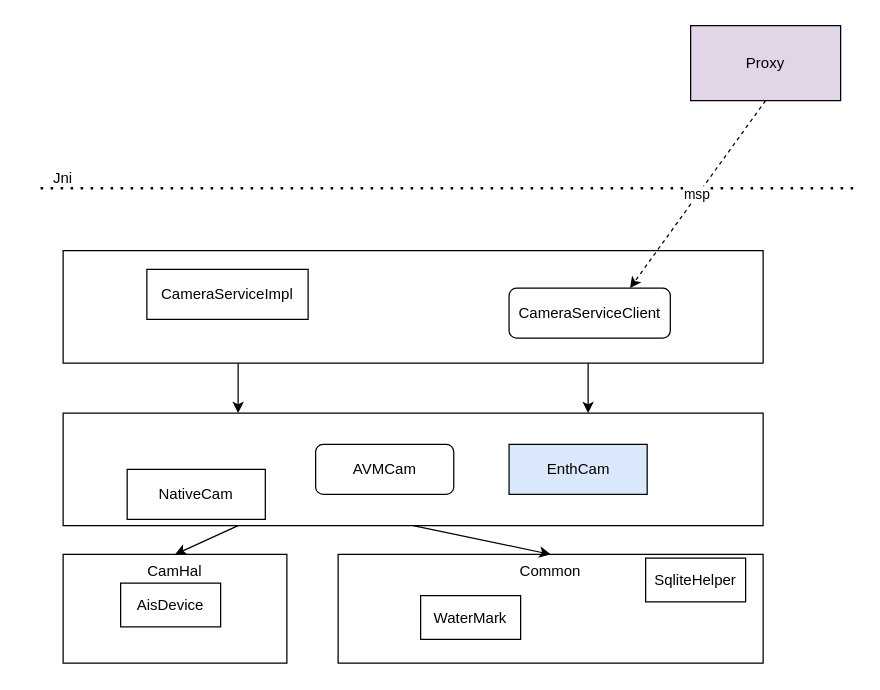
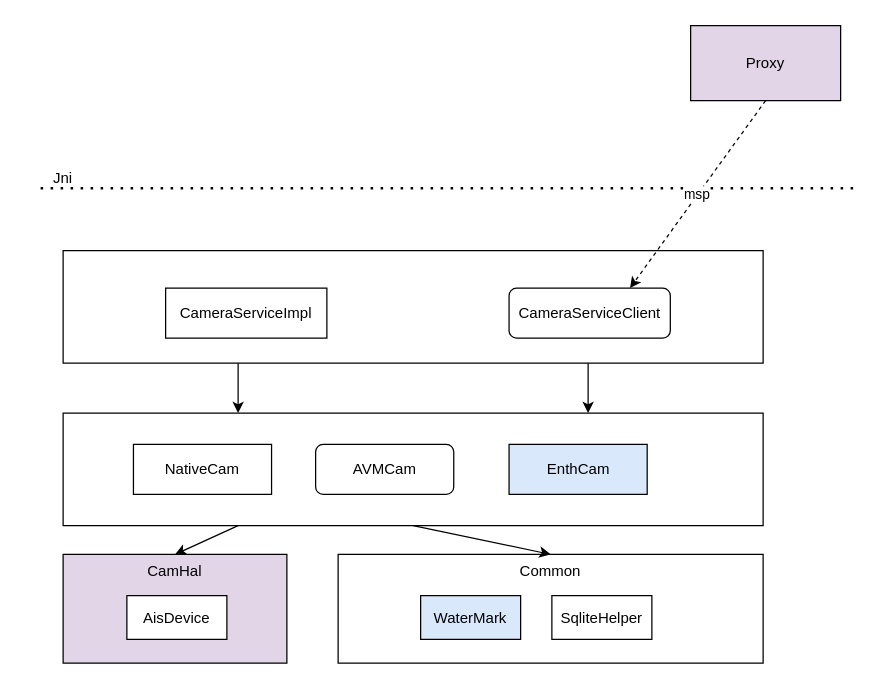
- <mxCell id="12" value="CameraServiceImpl" style="rounded=0;whiteSpace=wrap;html=1;" vertex="1" parent="1"><mxGeometry x="117" y="215" width="129" height="40" as="geometry" /></mxCell>
+ <mxCell id="12" value="CameraServiceImpl" style="rounded=0;whiteSpace=wrap;html=1;" vertex="1" parent="1"><mxGeometry x="132" y="230" width="129" height="40" as="geometry" /></mxCell>
- <mxCell id="8" value="NativeCam" style="rounded=0;whiteSpace=wrap;html=1;" vertex="1" parent="1"><mxGeometry x="101.25" y="375" width="110.5" height="40" as="geometry" /></mxCell>
+ <mxCell id="8" value="NativeCam" style="rounded=0;whiteSpace=wrap;html=1;" vertex="1" parent="1"><mxGeometry x="106.25" y="355" width="110.5" height="40" as="geometry" /></mxCell>
- <mxCell id="2" value="CamHal" style="rounded=0;whiteSpace=wrap;html=1;verticalAlign=top;" vertex="1" parent="1"><mxGeometry x="50" y="443" width="179" height="87" as="geometry" /></mxCell>
+ <mxCell id="2" value="CamHal" style="rounded=0;whiteSpace=wrap;html=1;verticalAlign=top;fillColor=#e1d5e7;" vertex="1" parent="1"><mxGeometry x="50" y="443" width="179" height="87" as="geometry" /></mxCell>
- <mxCell id="6" value="SqliteHelper" style="rounded=0;whiteSpace=wrap;html=1;" vertex="1" parent="1"><mxGeometry x="516" y="446" width="80" height="35" as="geometry" /></mxCell>
+ <mxCell id="6" value="SqliteHelper" style="rounded=0;whiteSpace=wrap;html=1;" vertex="1" parent="1"><mxGeometry x="441" y="476" width="80" height="35" as="geometry" /></mxCell>
- <mxCell id="3" value="AisDevice" style="rounded=0;whiteSpace=wrap;html=1;" vertex="1" parent="1"><mxGeometry x="96" y="466" width="80" height="35" as="geometry" /></mxCell>
+ <mxCell id="3" value="AisDevice" style="rounded=0;whiteSpace=wrap;html=1;" vertex="1" parent="1"><mxGeometry x="101" y="476" width="80" height="35" as="geometry" /></mxCell>
- <mxCell id="5" value="WaterMark" style="rounded=0;whiteSpace=wrap;html=1;" vertex="1" parent="1"><mxGeometry x="336" y="476" width="80" height="35" as="geometry" /></mxCell>
+ <mxCell id="5" value="WaterMark" style="rounded=0;whiteSpace=wrap;html=1;fillColor=#dae8fc;" vertex="1" parent="1"><mxGeometry x="336" y="476" width="80" height="35" as="geometry" /></mxCell>
